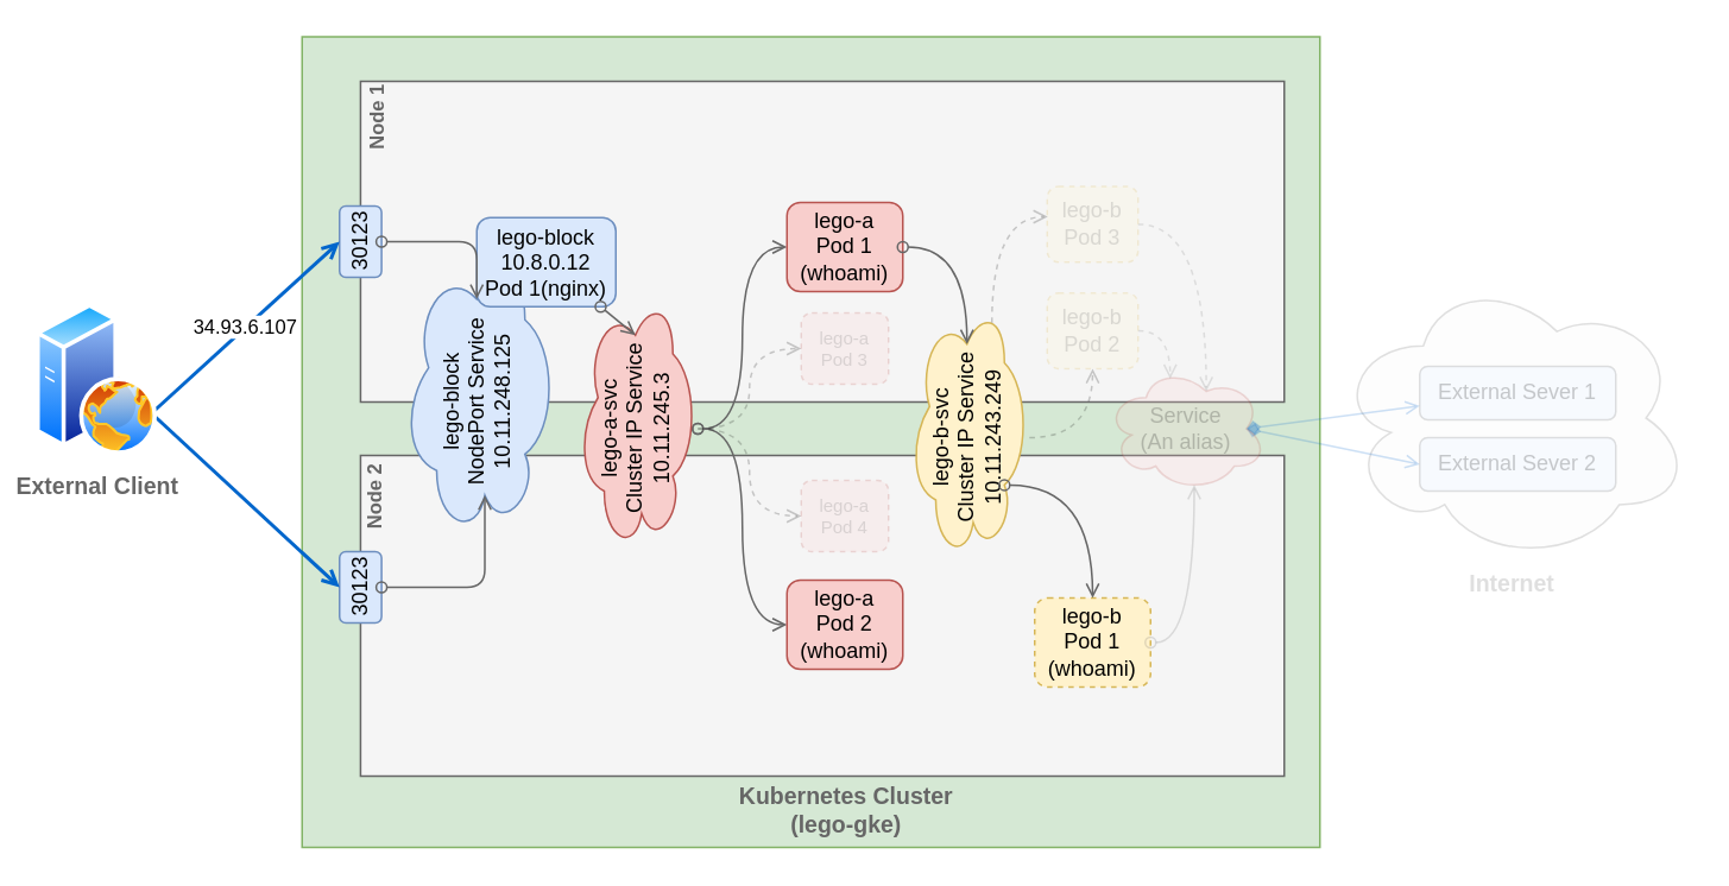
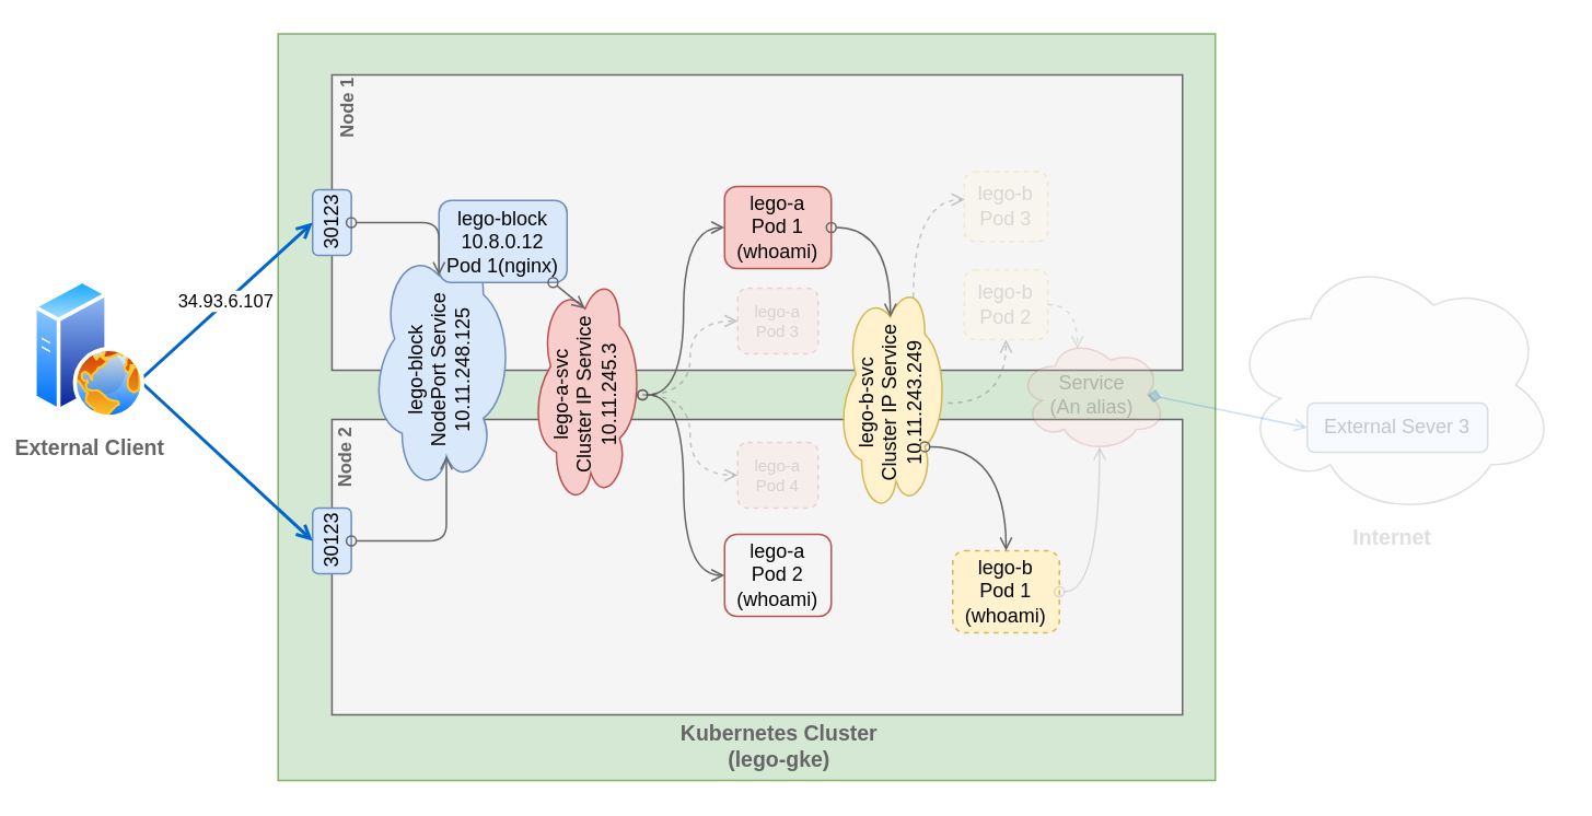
- <mxCell id="37" style="edgeStyle=orthogonalEdgeStyle;curved=1;orthogonalLoop=1;jettySize=auto;html=1;entryX=0.625;entryY=0.2;entryDx=0;entryDy=0;entryPerimeter=0;dashed=1;endArrow=open;endFill=0;fontSize=10;opacity=10;exitX=1;exitY=0.5;exitDx=0;exitDy=0;" parent="1" source="38" target="33" edge="1"><mxGeometry relative="1" as="geometry"><Array as="points"><mxPoint x="676" y="125" /></Array></mxGeometry></mxCell>
- <mxCell id="29" value="External Sever 1" style="rounded=1;whiteSpace=wrap;html=1;fillColor=#dae8fc;strokeColor=#666666;opacity=20;textOpacity=20;" parent="1" vertex="1"><mxGeometry x="796" y="205" width="110" height="30" as="geometry" /></mxCell>
- <mxCell id="31" style="orthogonalLoop=1;jettySize=auto;html=1;endArrow=open;endFill=0;fontSize=10;fontColor=#666666;rounded=0;strokeColor=#0066CC;exitX=0.875;exitY=0.5;exitDx=0;exitDy=0;exitPerimeter=0;startArrow=diamond;startFill=1;opacity=20;" parent="1" source="33" target="29" edge="1"><mxGeometry relative="1" as="geometry" /></mxCell>
- <mxCell id="30" value="External Sever 2" style="rounded=1;whiteSpace=wrap;html=1;fillColor=#dae8fc;strokeColor=#666666;opacity=20;textOpacity=20;" parent="1" vertex="1"><mxGeometry x="796" y="245" width="110" height="30" as="geometry" /></mxCell>
+ <mxCell id="30" value="External Sever 3" style="rounded=1;whiteSpace=wrap;html=1;fillColor=#dae8fc;strokeColor=#666666;opacity=20;textOpacity=20;" parent="1" vertex="1"><mxGeometry x="796" y="245" width="110" height="30" as="geometry" /></mxCell>
- <mxCell id="15" value="lego-a&lt;br&gt;Pod 2&lt;br&gt;(whoami)" style="rounded=1;whiteSpace=wrap;html=1;fillColor=#f8cecc;strokeColor=#b85450;" parent="1" vertex="1"><mxGeometry x="441" y="325" width="65" height="50" as="geometry" /></mxCell>
+ <mxCell id="15" value="lego-a&lt;br&gt;Pod 2&lt;br&gt;(whoami)" style="rounded=1;whiteSpace=wrap;html=1;fillColor=#f5f5f5;strokeColor=#b85450;" parent="1" vertex="1"><mxGeometry x="441" y="325" width="65" height="50" as="geometry" /></mxCell>
